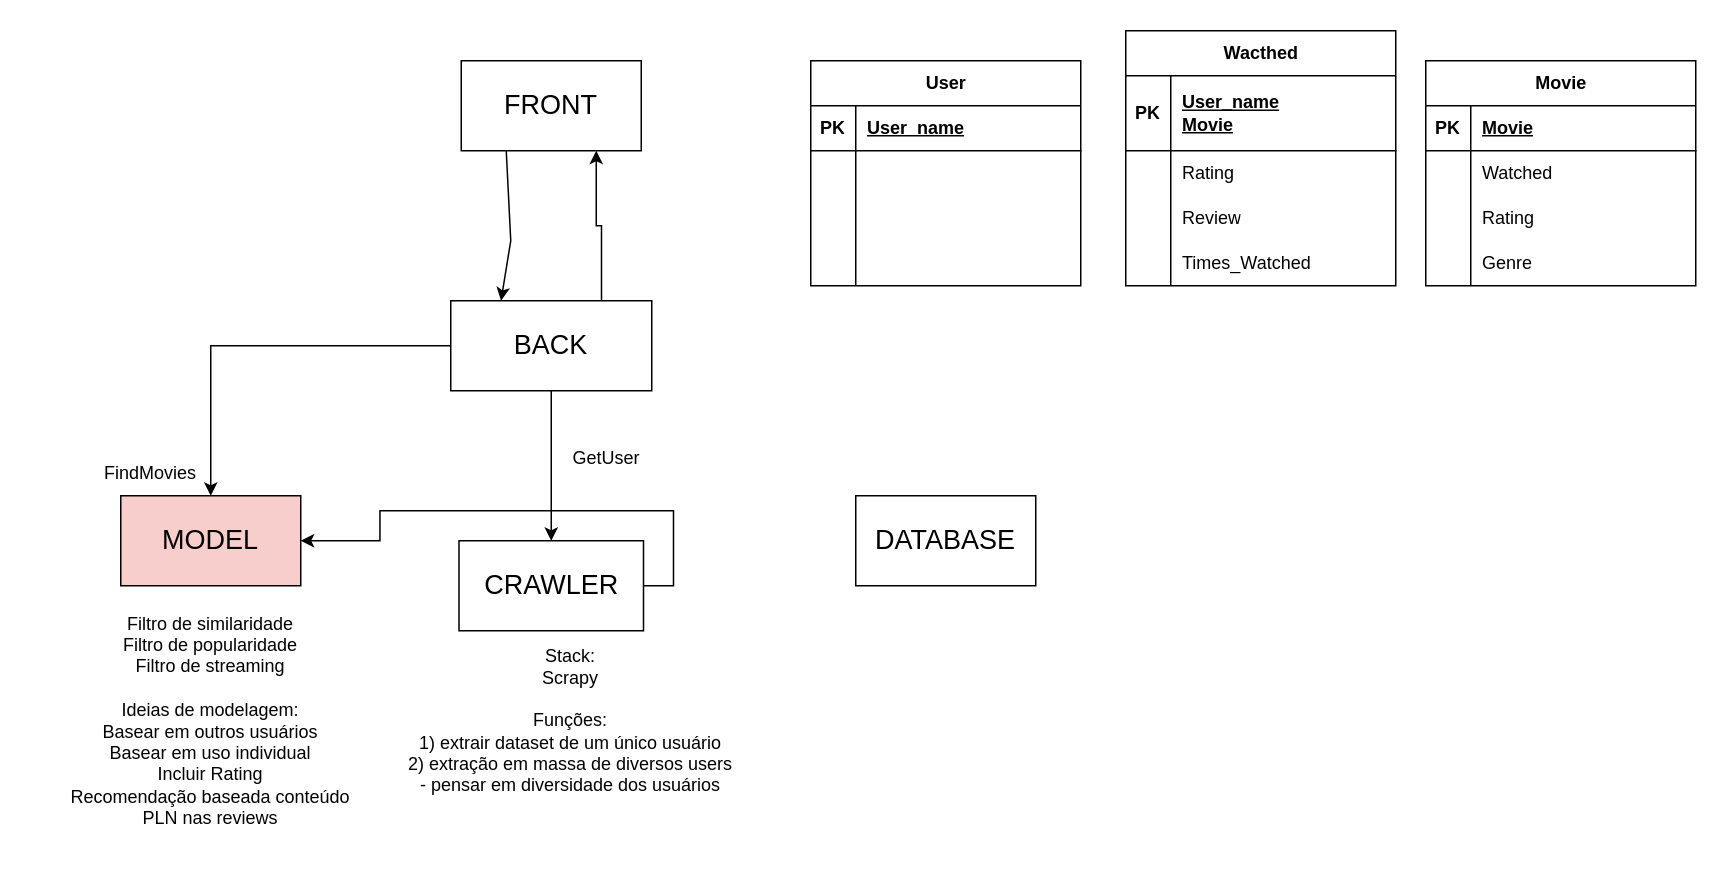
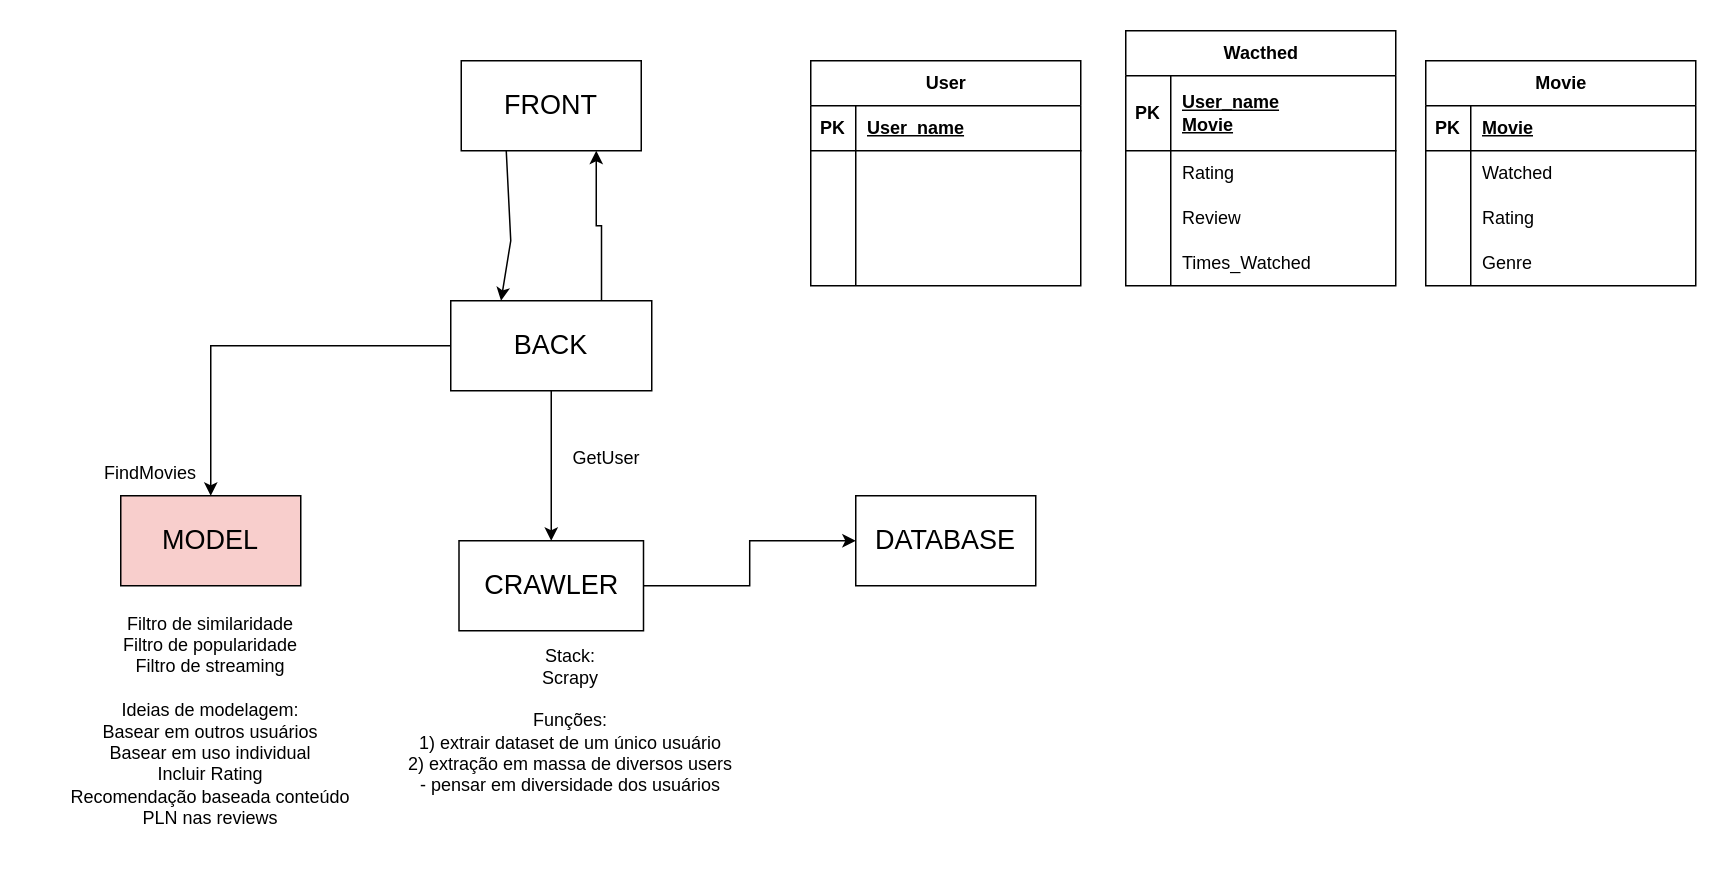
- <mxCell id="7" style="edgeStyle=orthogonalEdgeStyle;rounded=0;orthogonalLoop=1;jettySize=auto;html=1;exitX=1;exitY=0.5;exitDx=0;exitDy=0;" edge="1" parent="1" source="8" target="9"><mxGeometry relative="1" as="geometry" /></mxCell>
+ <mxCell id="7" style="edgeStyle=orthogonalEdgeStyle;rounded=0;orthogonalLoop=1;jettySize=auto;html=1;exitX=1;exitY=0.5;exitDx=0;exitDy=0;entryX=0;entryY=0.5;entryDx=0;entryDy=0;" edge="1" parent="1" source="8" target="10"><mxGeometry relative="1" as="geometry" /></mxCell>
